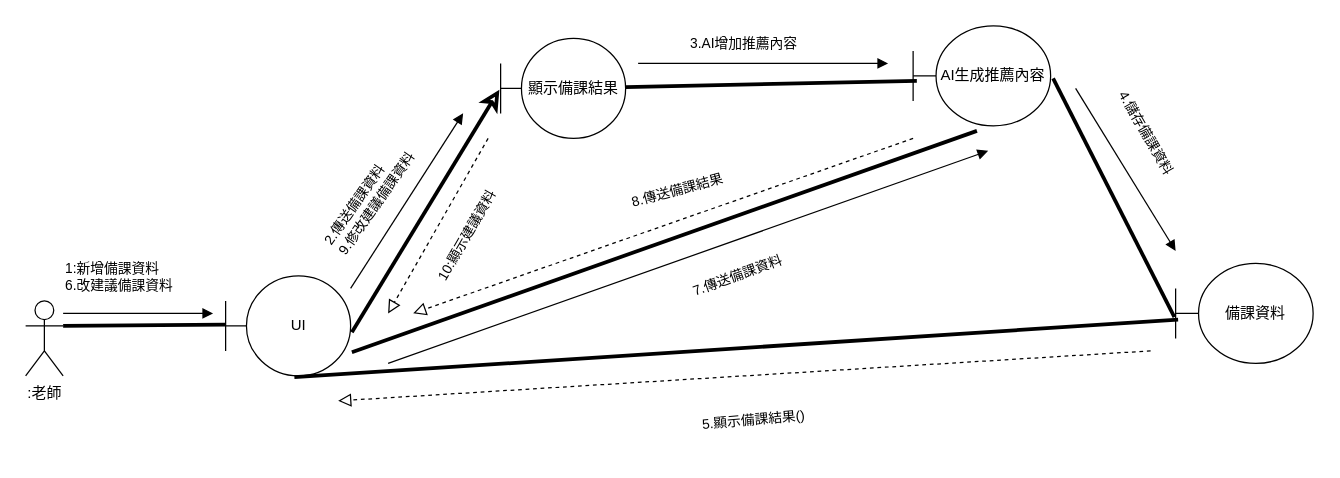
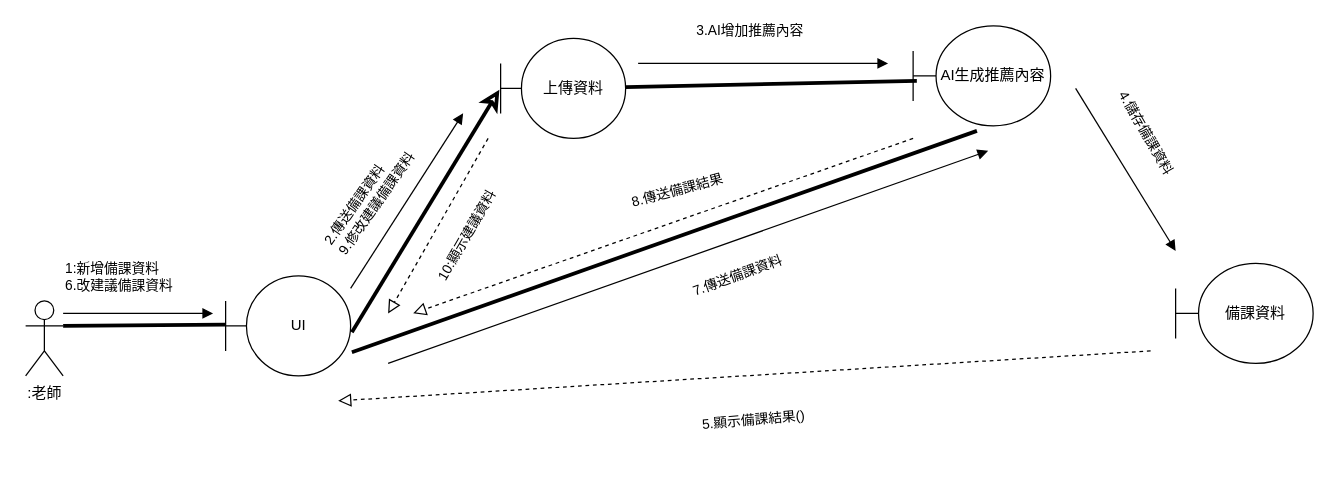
- <mxCell id="18" value="&lt;span style=&quot;color: rgb(0, 0, 0); font-family: Helvetica; font-size: 11px; font-style: normal; font-variant-ligatures: normal; font-variant-caps: normal; font-weight: 400; letter-spacing: normal; orphans: 2; text-align: center; text-indent: 0px; text-transform: none; widows: 2; word-spacing: 0px; -webkit-text-stroke-width: 0px; background-color: rgb(255, 255, 255); text-decoration-thickness: initial; text-decoration-style: initial; text-decoration-color: initial; float: none; display: inline !important;&quot;&gt;3.AI增加推薦內容&lt;/span&gt;" style="text;whiteSpace=wrap;html=1;" parent="1" vertex="1"><mxGeometry x="550" y="20" width="120" height="40" as="geometry" /></mxCell>
+ <mxCell id="18" value="&lt;span style=&quot;color: rgb(0, 0, 0); font-family: Helvetica; font-size: 11px; font-style: normal; font-variant-ligatures: normal; font-variant-caps: normal; font-weight: 400; letter-spacing: normal; orphans: 2; text-align: center; text-indent: 0px; text-transform: none; widows: 2; word-spacing: 0px; -webkit-text-stroke-width: 0px; background-color: rgb(255, 255, 255); text-decoration-thickness: initial; text-decoration-style: initial; text-decoration-color: initial; float: none; display: inline !important;&quot;&gt;3.AI增加推薦內容&lt;/span&gt;" style="text;whiteSpace=wrap;html=1;" parent="1" vertex="1"><mxGeometry x="555" y="10" width="120" height="40" as="geometry" /></mxCell>
- <mxCell id="4" value="顯示備課結果" style="shape=umlBoundary;whiteSpace=wrap;html=1;" parent="1" vertex="1"><mxGeometry x="400" y="30" width="100" height="80" as="geometry" /></mxCell>
+ <mxCell id="4" value="上傳資料" style="shape=umlBoundary;whiteSpace=wrap;html=1;" parent="1" vertex="1"><mxGeometry x="400" y="30" width="100" height="80" as="geometry" /></mxCell>
- <mxCell id="11" value="" style="endArrow=none;startArrow=none;endFill=0;startFill=0;endSize=8;html=1;verticalAlign=bottom;labelBackgroundColor=none;strokeWidth=3;rounded=0;entryX=-0.009;entryY=0.538;entryDx=0;entryDy=0;entryPerimeter=0;exitX=1.018;exitY=0.525;exitDx=0;exitDy=0;exitPerimeter=0;" parent="1" source="5" target="24" edge="1"><mxGeometry width="160" relative="1" as="geometry"><mxPoint x="570" y="170.64" as="sourcePoint" /><mxPoint x="870" y="170" as="targetPoint" /></mxGeometry></mxCell>
- <mxCell id="6" value="" style="endArrow=none;startArrow=none;endFill=0;startFill=0;endSize=8;html=1;verticalAlign=bottom;labelBackgroundColor=none;strokeWidth=3;rounded=0;exitX=0.55;exitY=1.013;exitDx=0;exitDy=0;exitPerimeter=0;entryX=0.018;entryY=0.563;entryDx=0;entryDy=0;entryPerimeter=0;" parent="1" source="3" target="24" edge="1"><mxGeometry width="160" relative="1" as="geometry"><mxPoint x="410" y="190.64" as="sourcePoint" /><mxPoint x="710" y="190" as="targetPoint" /></mxGeometry></mxCell>
